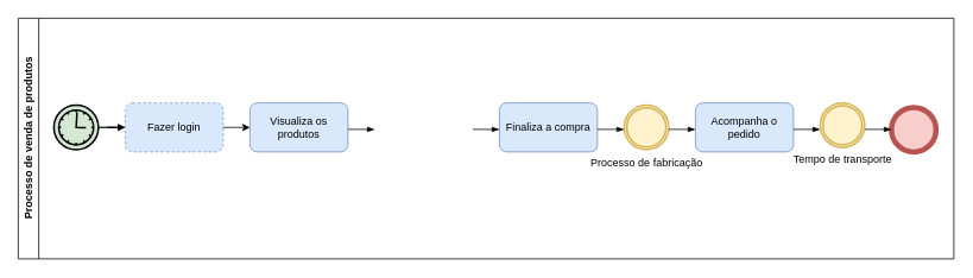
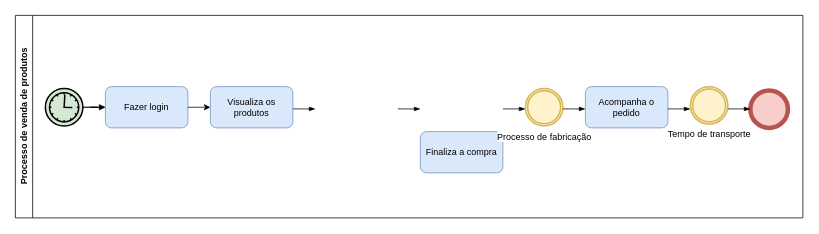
- <mxCell id="19" value="Fazer login" style="rounded=1;whiteSpace=wrap;html=1;fillColor=#dae8fc;strokeColor=#6c8ebf;dashed=1;" vertex="1" parent="2"><mxGeometry x="120" y="95" width="110" height="55" as="geometry" /></mxCell>
+ <mxCell id="19" value="Fazer login" style="rounded=1;whiteSpace=wrap;html=1;fillColor=#dae8fc;strokeColor=#6c8ebf;" vertex="1" parent="2"><mxGeometry x="120" y="95" width="110" height="55" as="geometry" /></mxCell>
- <mxCell id="4" value="Finaliza a compra" style="rounded=1;whiteSpace=wrap;html=1;fillColor=#dae8fc;strokeColor=#6c8ebf;" vertex="1" parent="2"><mxGeometry x="540" y="95" width="110" height="55" as="geometry" /></mxCell>
+ <mxCell id="4" value="Finaliza a compra" style="rounded=1;whiteSpace=wrap;html=1;fillColor=#dae8fc;strokeColor=#6c8ebf;" vertex="1" parent="2"><mxGeometry x="540" y="155" width="110" height="55" as="geometry" /></mxCell>
